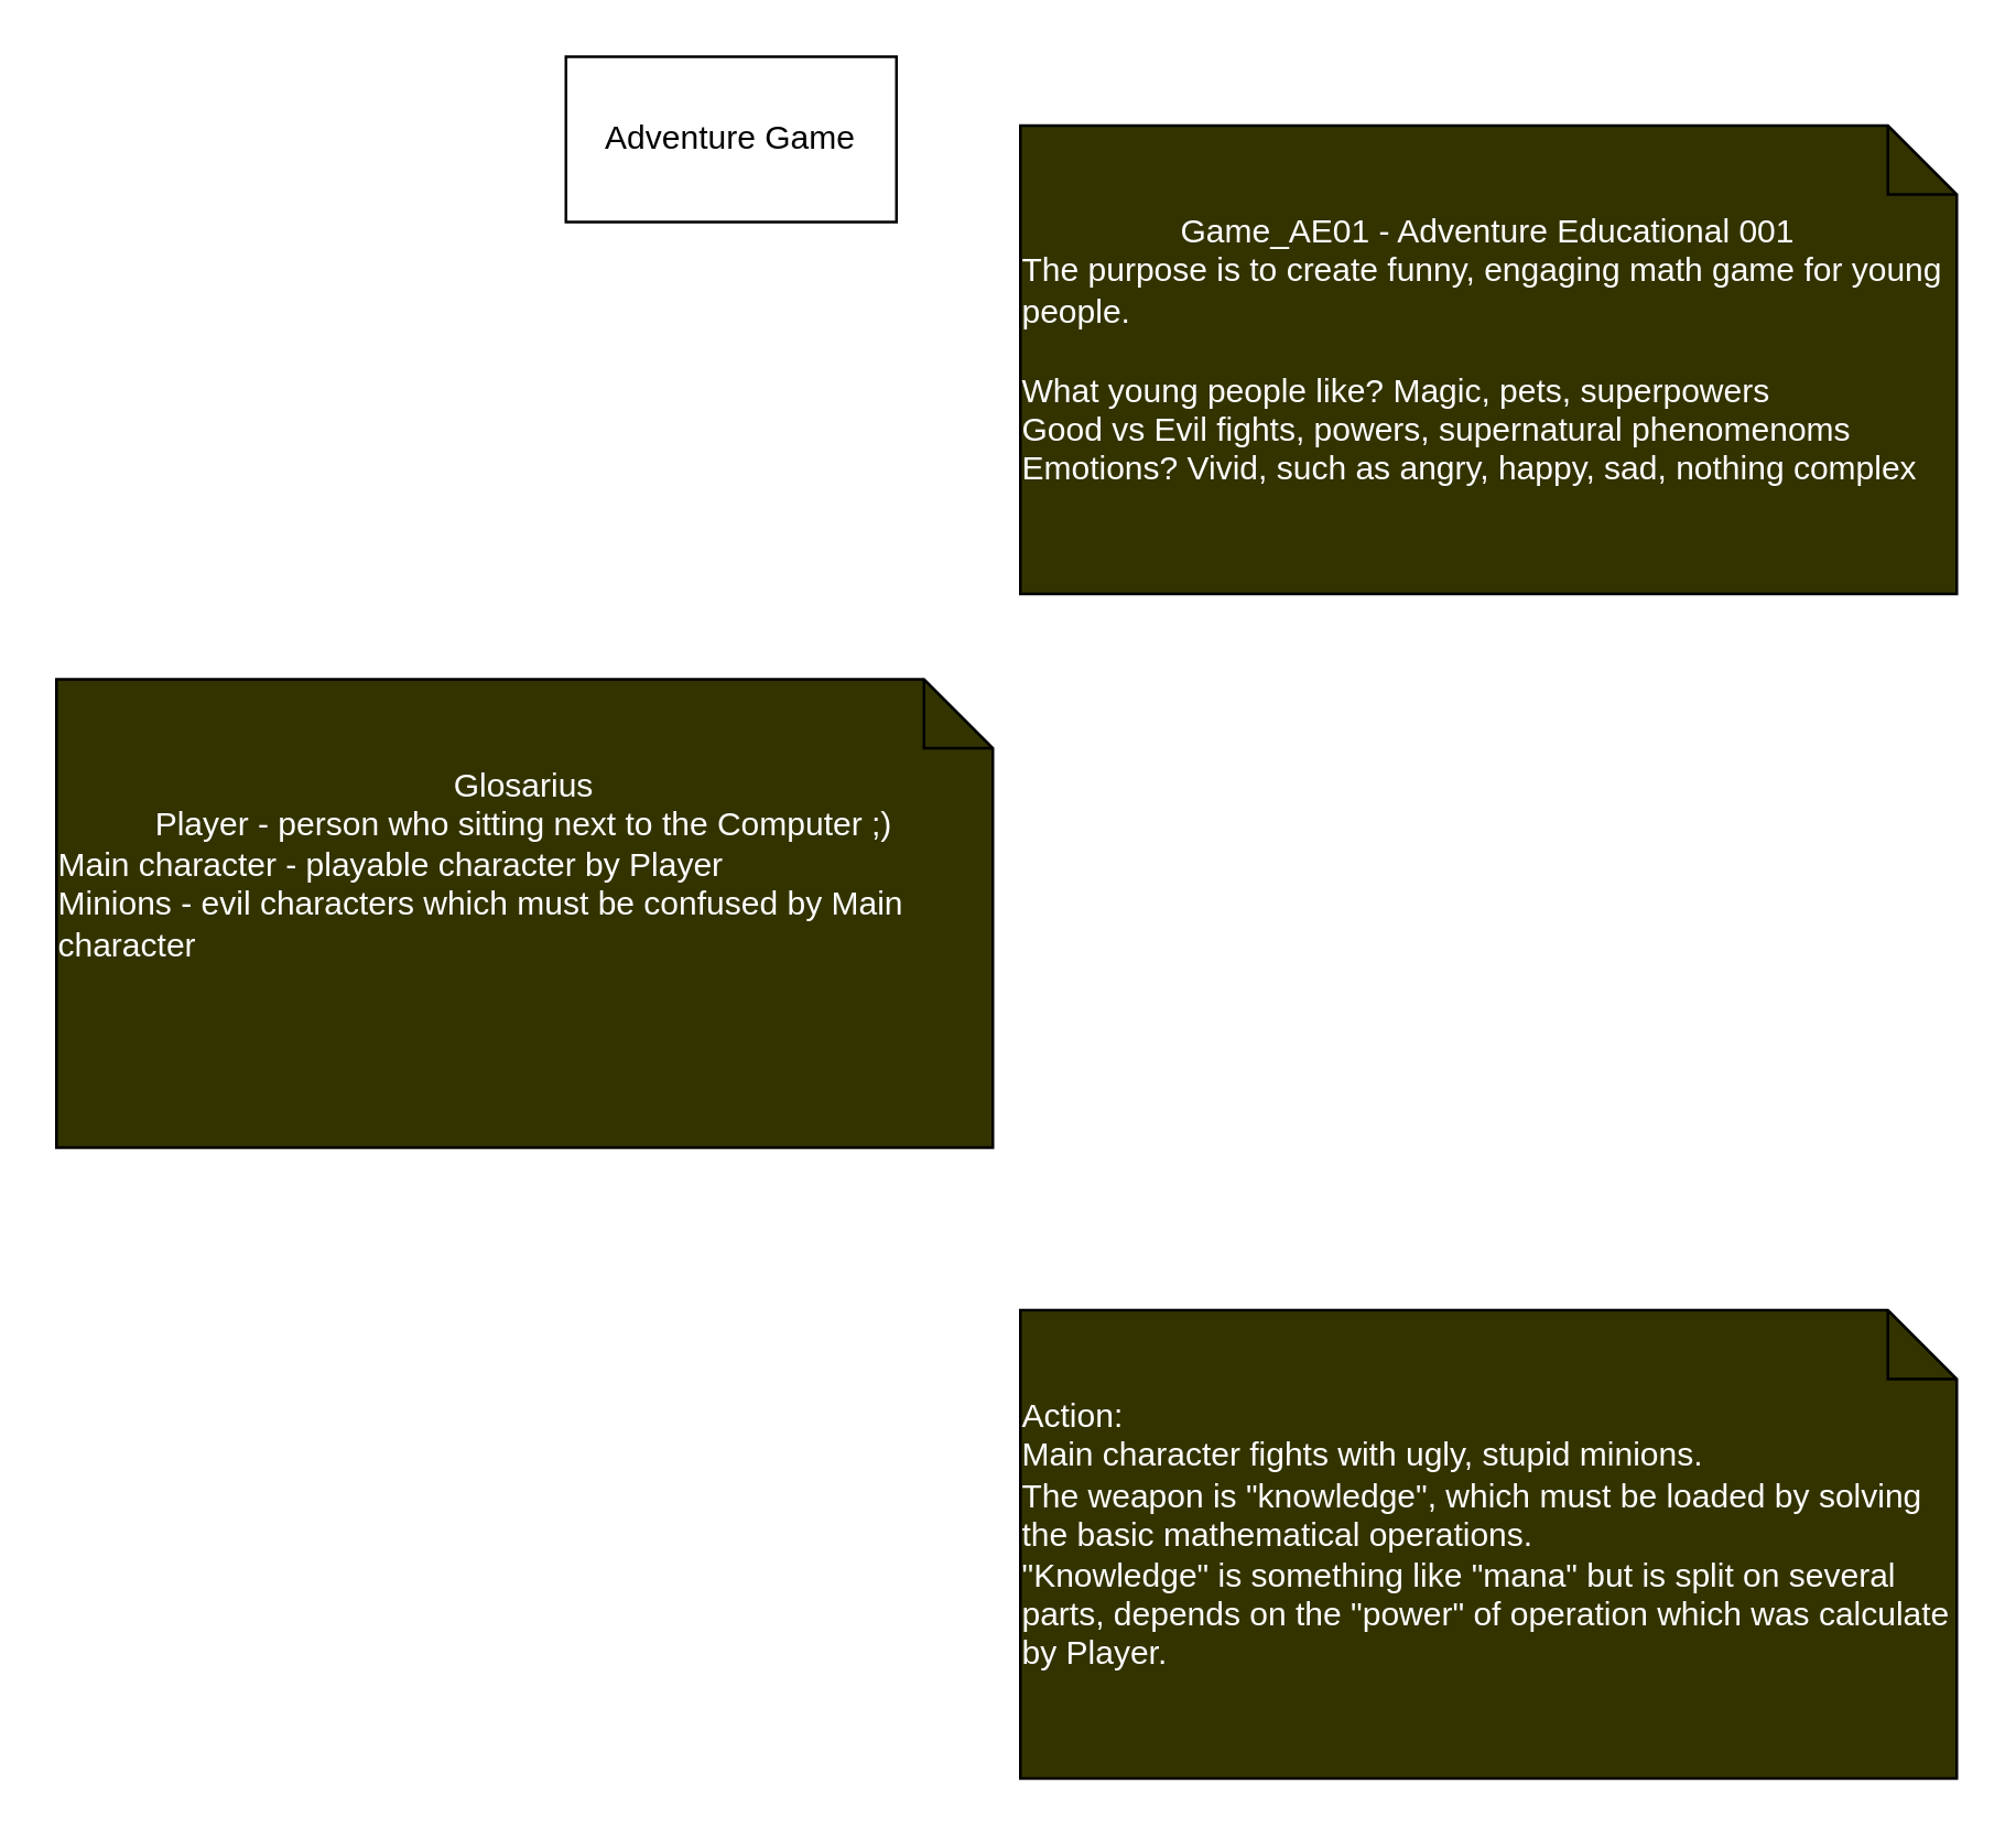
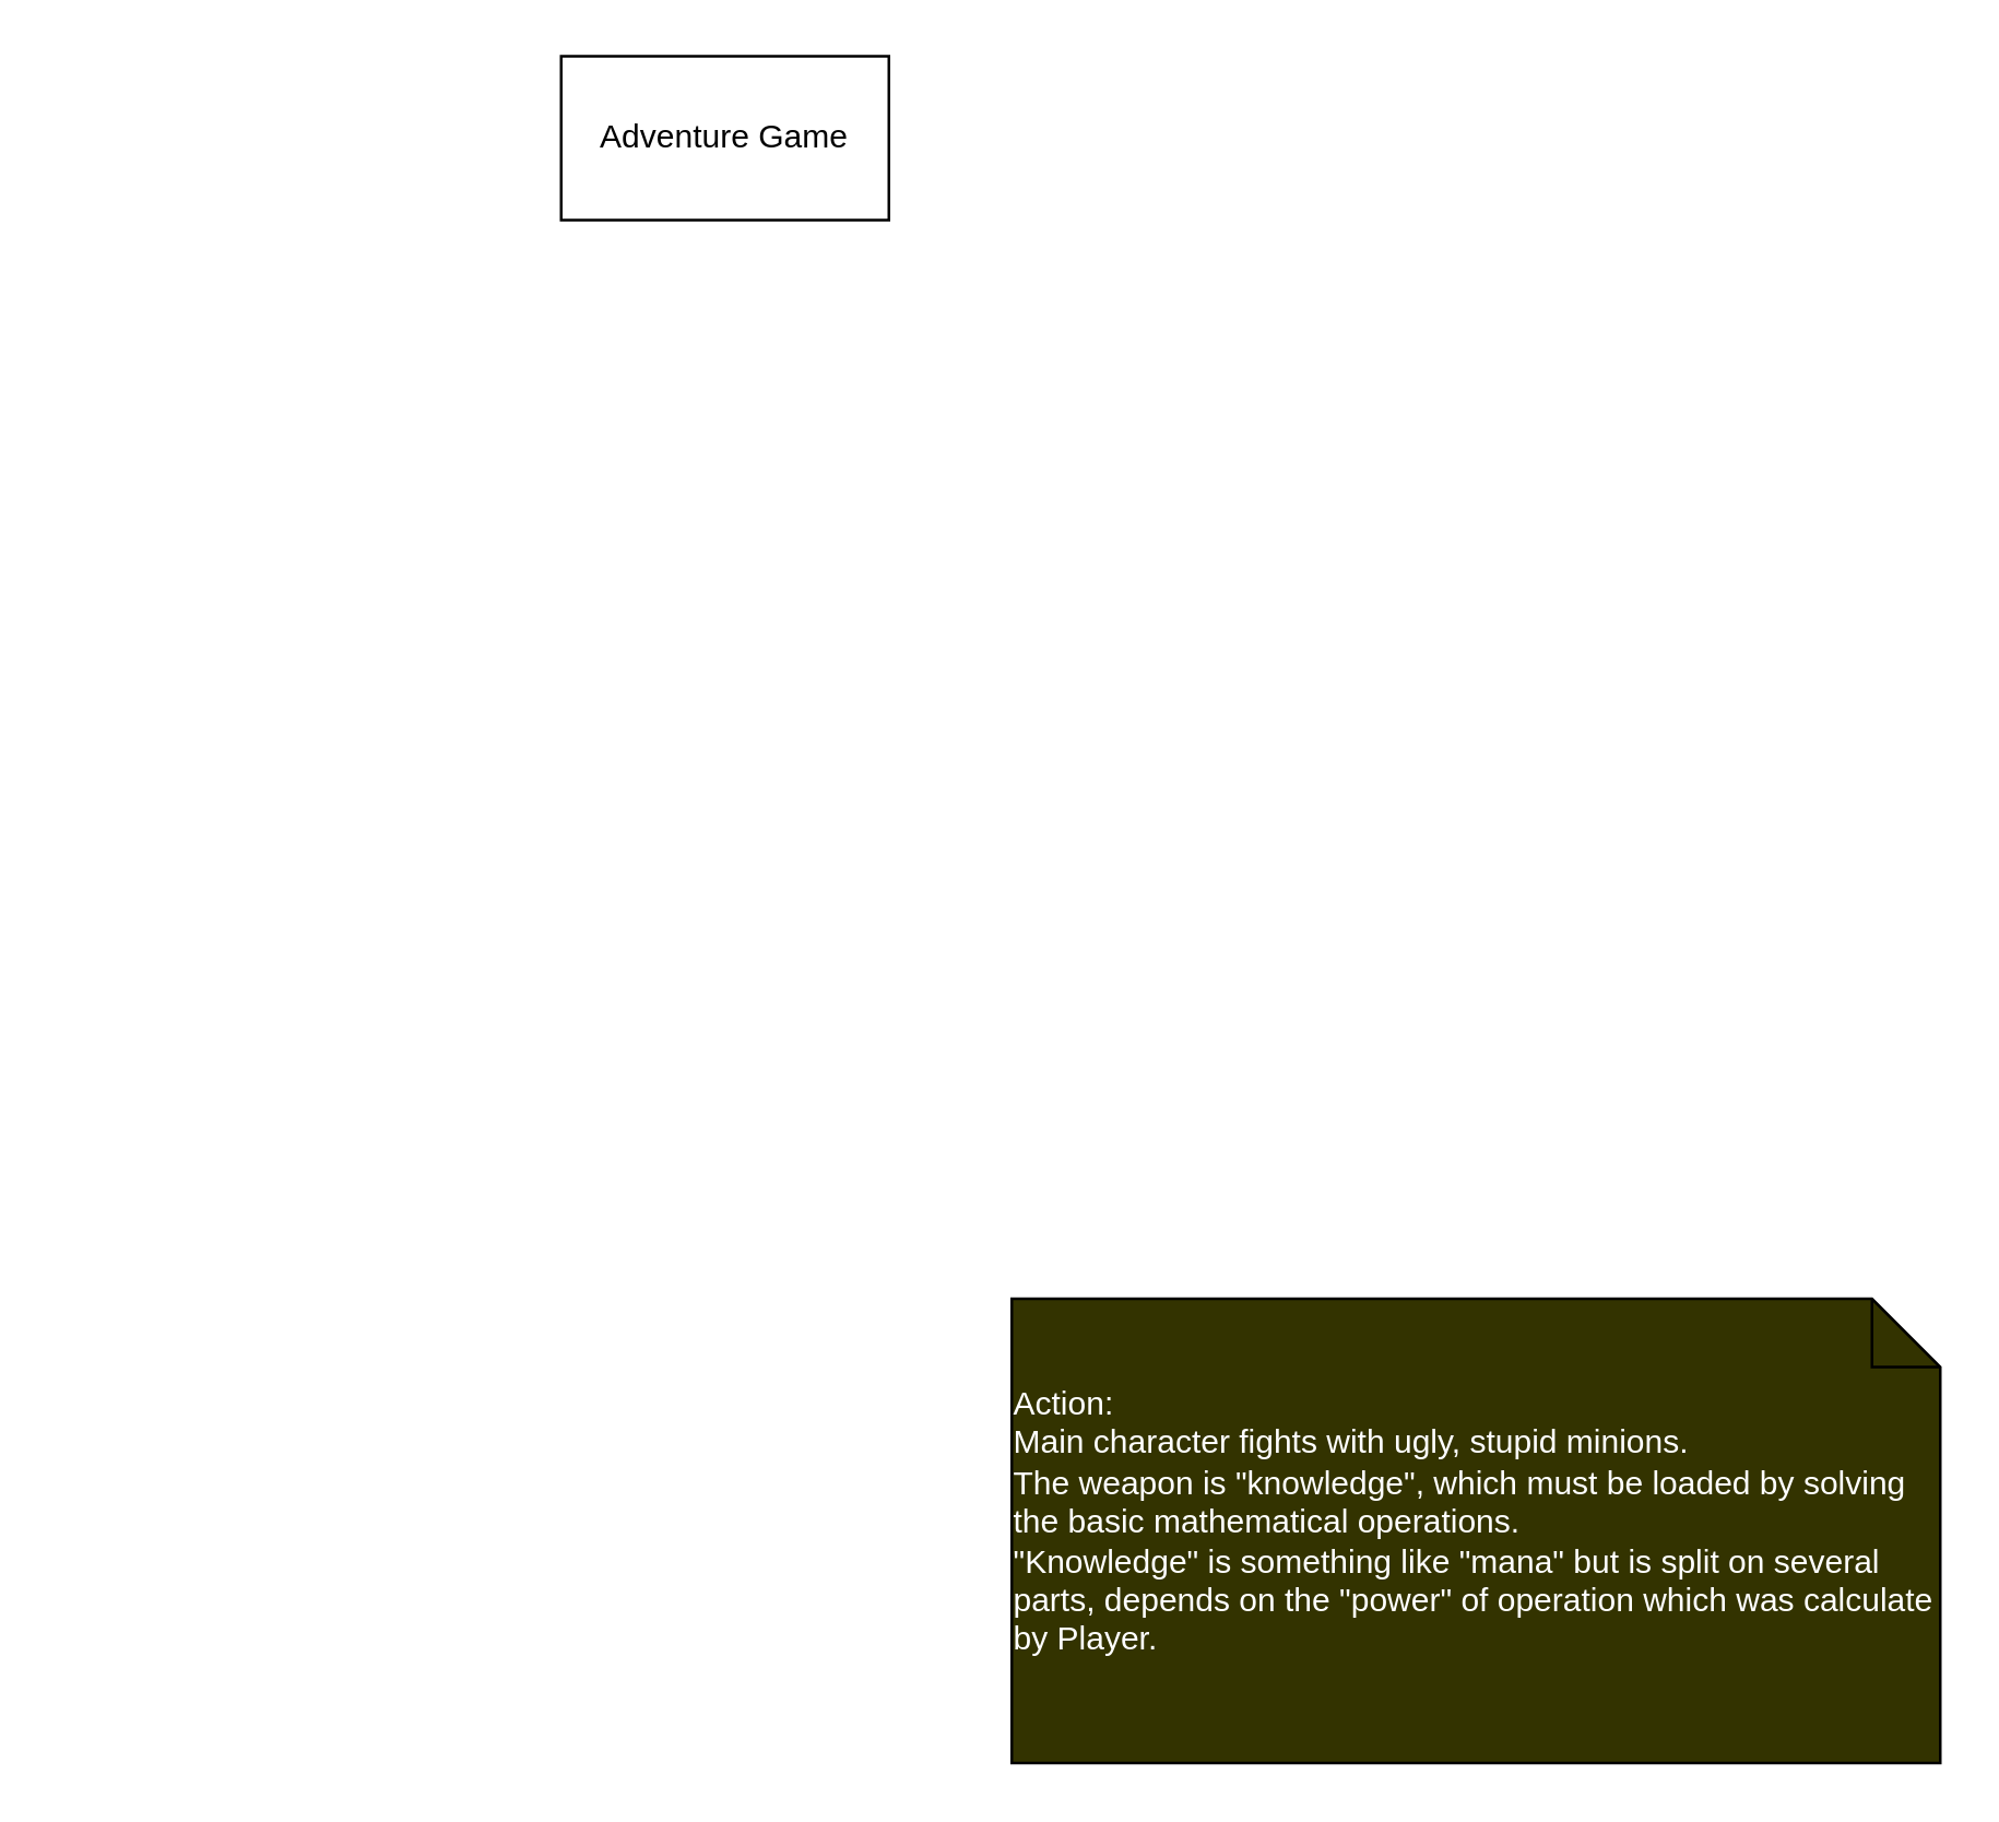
- <mxCell id="3" value="Game_AE01 - Adventure Educational 001&lt;br&gt;&lt;div style=&quot;text-align: left;&quot;&gt;&lt;span style=&quot;background-color: initial;&quot;&gt;The purpose is to create funny, engaging math game for young people.&lt;/span&gt;&lt;/div&gt;&lt;div style=&quot;text-align: left;&quot;&gt;&lt;span style=&quot;background-color: initial;&quot;&gt;&lt;br&gt;&lt;/span&gt;&lt;/div&gt;&lt;div style=&quot;text-align: left;&quot;&gt;&lt;span style=&quot;background-color: initial;&quot;&gt;What young people like? Magic, pets, superpowers&amp;nbsp;&lt;/span&gt;&lt;/div&gt;&lt;div style=&quot;text-align: left;&quot;&gt;Good vs Evil fights, powers, supernatural phenomenoms&lt;/div&gt;&lt;div style=&quot;text-align: left;&quot;&gt;Emotions? Vivid, such as angry, happy, sad, nothing complex&lt;/div&gt;&lt;div style=&quot;text-align: left;&quot;&gt;&lt;br&gt;&lt;/div&gt;" style="shape=note2;boundedLbl=1;whiteSpace=wrap;html=1;size=25;verticalAlign=top;align=center;fillColor=#333300;fontColor=#FFFFFF;" vertex="1" parent="1"><mxGeometry x="370" y="45" width="340" height="170" as="geometry" /></mxCell>
- <mxCell id="5" value="&lt;div style=&quot;&quot;&gt;Glosarius&lt;/div&gt;&lt;div style=&quot;&quot;&gt;Player - person who sitting next to the Computer ;)&lt;/div&gt;&lt;div style=&quot;text-align: left;&quot;&gt;Main character - playable character by Player&lt;/div&gt;&lt;div style=&quot;text-align: left;&quot;&gt;Minions - evil characters which must be confused by Main character&lt;/div&gt;" style="shape=note2;boundedLbl=1;whiteSpace=wrap;html=1;size=25;verticalAlign=top;align=center;fillColor=#333300;fontColor=#FFFFFF;" vertex="1" parent="1"><mxGeometry y="246" width="340" height="170" as="geometry" x="20" /></mxCell>
